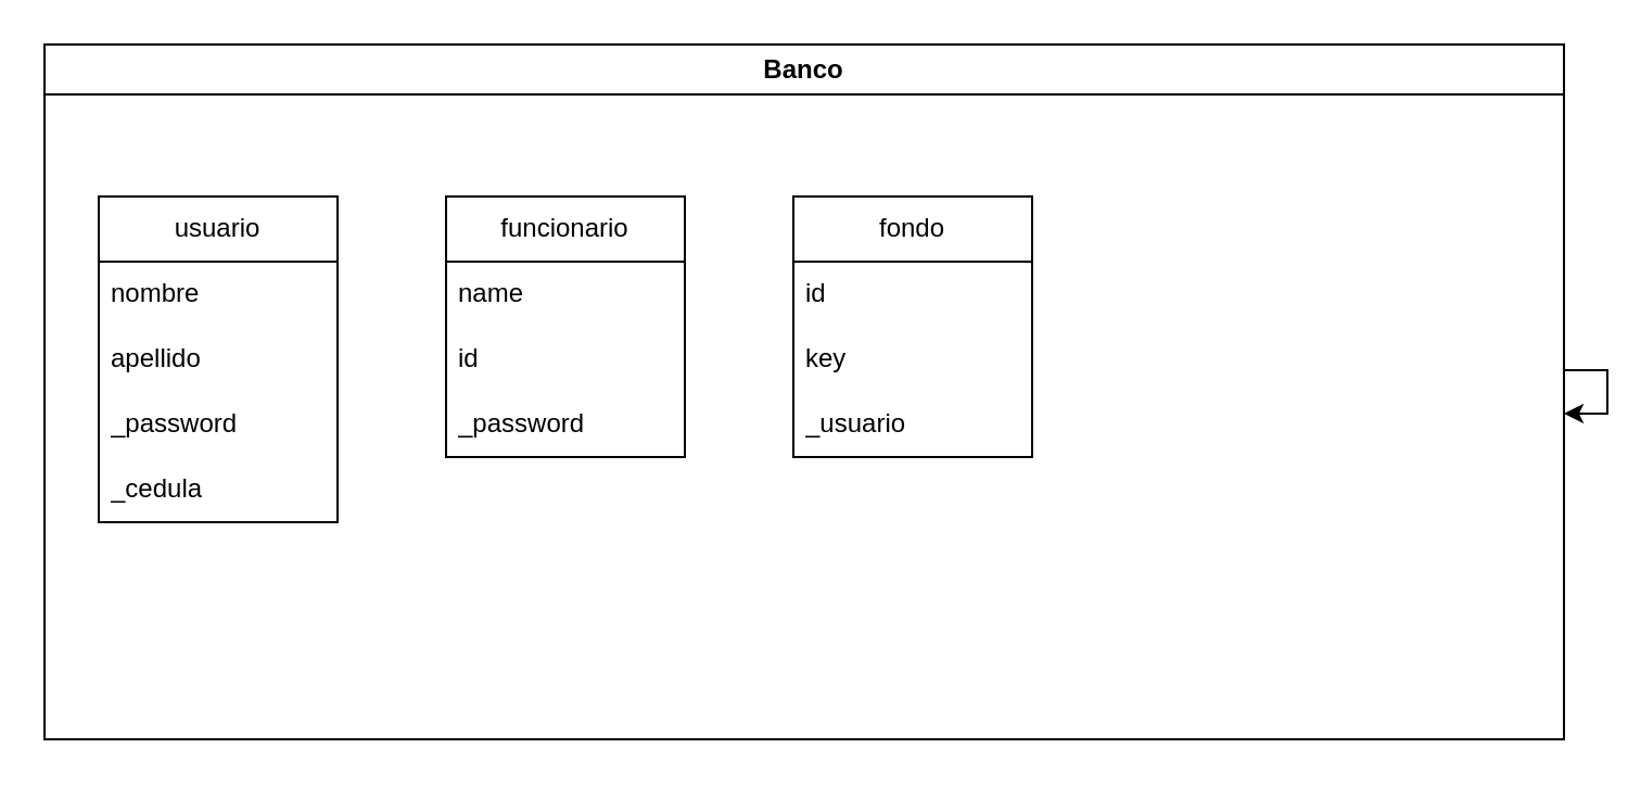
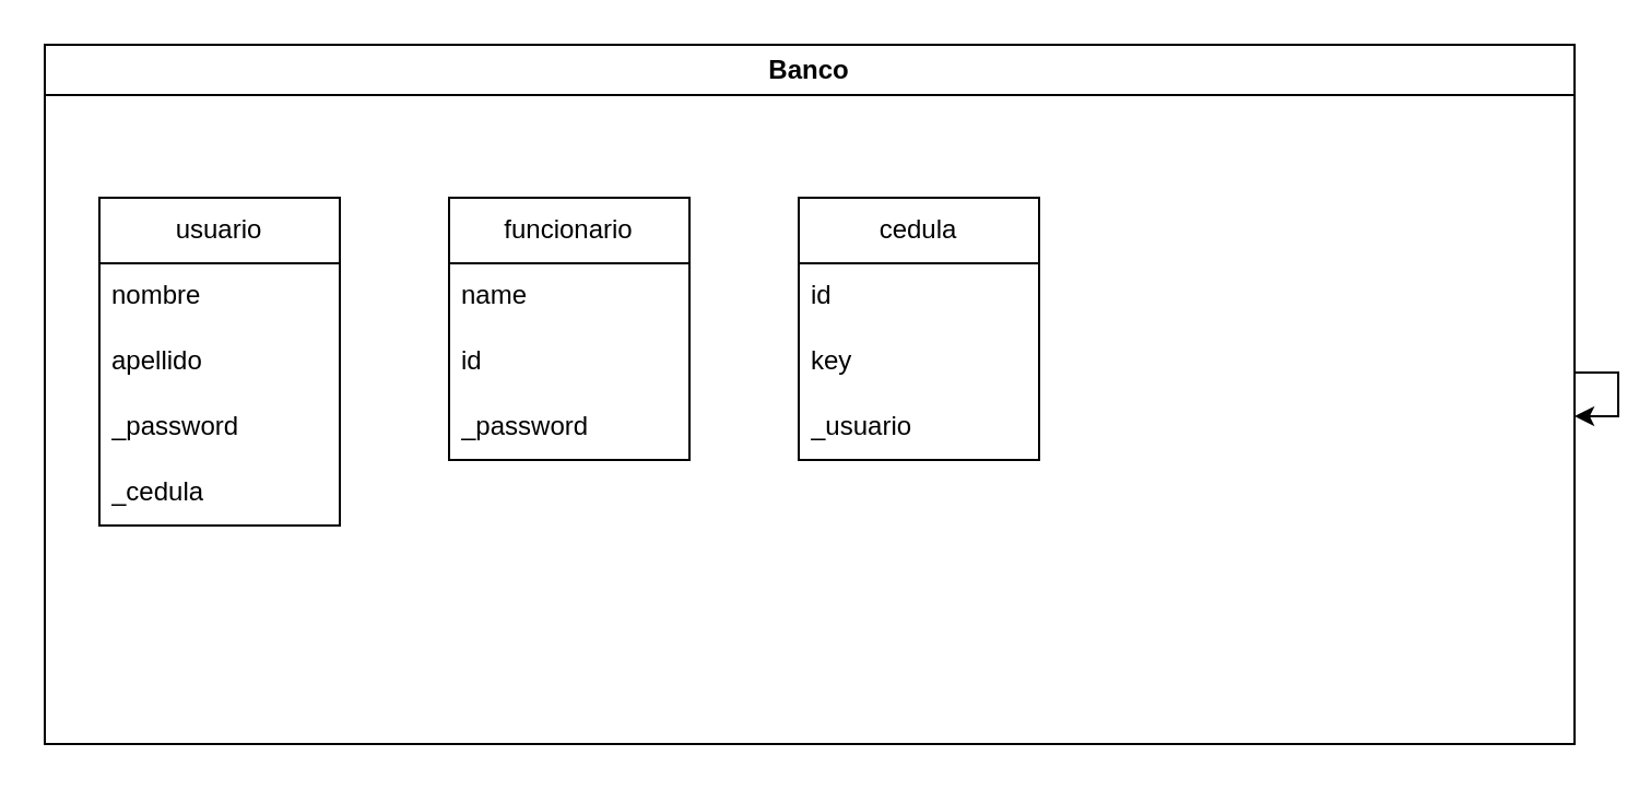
- <mxCell id="2" value="fondo" style="swimlane;fontStyle=0;childLayout=stackLayout;horizontal=1;startSize=30;horizontalStack=0;resizeParent=1;resizeParentMax=0;resizeLast=0;collapsible=1;marginBottom=0;whiteSpace=wrap;html=1;" parent="1" vertex="1"><mxGeometry x="365" y="90" width="110" height="120" as="geometry" /></mxCell>
+ <mxCell id="2" value="cedula" style="swimlane;fontStyle=0;childLayout=stackLayout;horizontal=1;startSize=30;horizontalStack=0;resizeParent=1;resizeParentMax=0;resizeLast=0;collapsible=1;marginBottom=0;whiteSpace=wrap;html=1;" parent="1" vertex="1"><mxGeometry x="365" y="90" width="110" height="120" as="geometry" /></mxCell>
